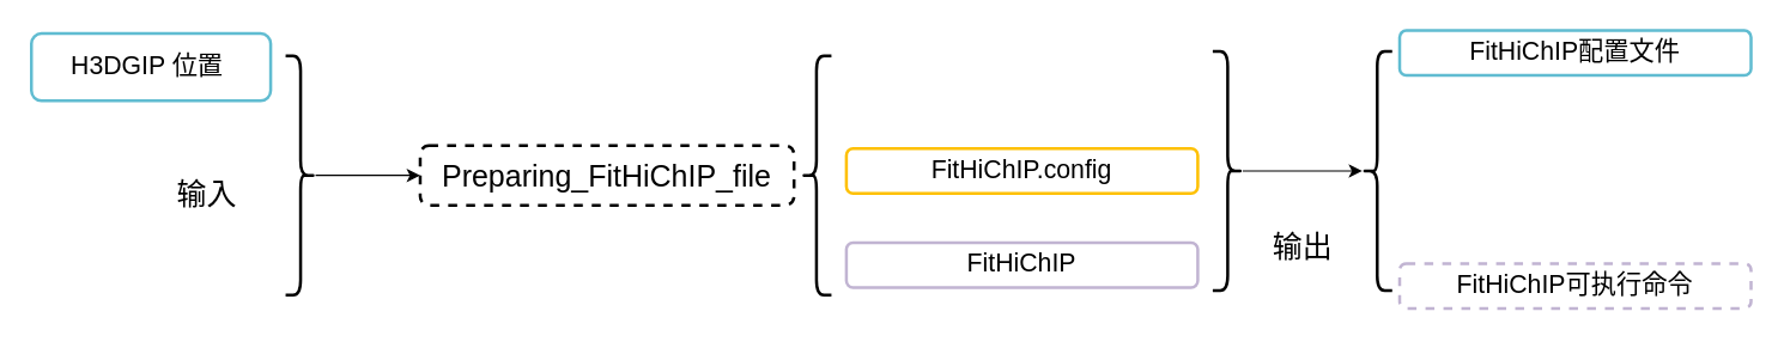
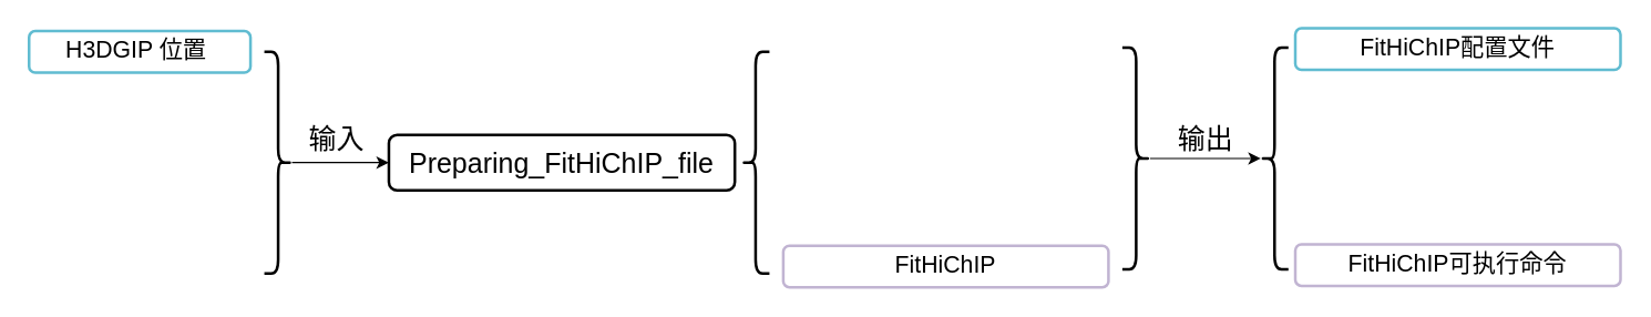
- <mxCell id="8" value="H3DGIP 位置&amp;nbsp;" style="rounded=1;whiteSpace=wrap;html=1;strokeWidth=2;fontSize=17;strokeColor=#60BCD1;" vertex="1" parent="1"><mxGeometry x="20" y="22" width="160" height="45" as="geometry" /></mxCell>
+ <mxCell id="8" value="H3DGIP 位置&amp;nbsp;" style="rounded=1;whiteSpace=wrap;html=1;strokeWidth=2;fontSize=17;strokeColor=#60BCD1;" vertex="1" parent="1"><mxGeometry x="20" y="22" width="160" height="30" as="geometry" /></mxCell>
- <mxCell id="4" value="FitHiChIP.config" style="rounded=1;whiteSpace=wrap;html=1;strokeWidth=2;fontSize=17;strokeColor=#FEC000;" parent="1" vertex="1"><mxGeometry x="565" y="99" width="235" height="30" as="geometry" /></mxCell>
- <mxCell id="2" value="Preparing_FitHiChIP_file" style="rounded=1;whiteSpace=wrap;html=1;strokeWidth=2;fontSize=20;dashed=1;" parent="1" vertex="1"><mxGeometry x="280" y="97" width="250" height="40" as="geometry" /></mxCell>
+ <mxCell id="2" value="Preparing_FitHiChIP_file" style="rounded=1;whiteSpace=wrap;html=1;strokeWidth=2;fontSize=20;" parent="1" vertex="1"><mxGeometry x="280" y="97" width="250" height="40" as="geometry" /></mxCell>
- <mxCell id="9" value="&lt;font style=&quot;font-size: 20px&quot;&gt;输入&lt;/font&gt;" style="text;html=1;align=center;verticalAlign=middle;resizable=0;points=[];autosize=1;strokeColor=none;fillColor=none;" vertex="1" parent="1"><mxGeometry x="107" y="119" width="60" height="20" as="geometry" /></mxCell>
+ <mxCell id="9" value="&lt;font style=&quot;font-size: 20px&quot;&gt;输入&lt;/font&gt;" style="text;html=1;align=center;verticalAlign=middle;resizable=0;points=[];autosize=1;strokeColor=none;fillColor=none;" vertex="1" parent="1"><mxGeometry x="212" y="89" width="60" height="20" as="geometry" /></mxCell>
- <mxCell id="15" value="&lt;font style=&quot;font-size: 20px&quot;&gt;输出&lt;/font&gt;" style="text;html=1;align=center;verticalAlign=middle;resizable=0;points=[];autosize=1;strokeColor=none;fillColor=none;" vertex="1" parent="1"><mxGeometry x="840" y="154" width="60" height="20" as="geometry" /></mxCell>
+ <mxCell id="15" value="&lt;font style=&quot;font-size: 20px&quot;&gt;输出&lt;/font&gt;" style="text;html=1;align=center;verticalAlign=middle;resizable=0;points=[];autosize=1;strokeColor=none;fillColor=none;" vertex="1" parent="1"><mxGeometry x="840" y="89" width="60" height="20" as="geometry" /></mxCell>
- <mxCell id="5" value="FitHiChIP" style="rounded=1;whiteSpace=wrap;html=1;strokeWidth=2;fontSize=17;strokeColor=#C1B4D2;" parent="1" vertex="1"><mxGeometry x="565" y="162" width="235" height="30" as="geometry" /></mxCell>
+ <mxCell id="5" value="FitHiChIP" style="rounded=1;whiteSpace=wrap;html=1;strokeWidth=2;fontSize=17;strokeColor=#C1B4D2;" parent="1" vertex="1"><mxGeometry x="565" y="177" width="235" height="30" as="geometry" /></mxCell>
- <mxCell id="14" value="FitHiChIP可执行命令" style="rounded=1;whiteSpace=wrap;html=1;strokeWidth=2;fontSize=17;strokeColor=#C1B4D2;dashed=1;" vertex="1" parent="1"><mxGeometry x="935" y="176" width="235" height="30" as="geometry" /></mxCell>
+ <mxCell id="14" value="FitHiChIP可执行命令" style="rounded=1;whiteSpace=wrap;html=1;strokeWidth=2;fontSize=17;strokeColor=#C1B4D2;" vertex="1" parent="1"><mxGeometry x="935" y="176" width="235" height="30" as="geometry" /></mxCell>
